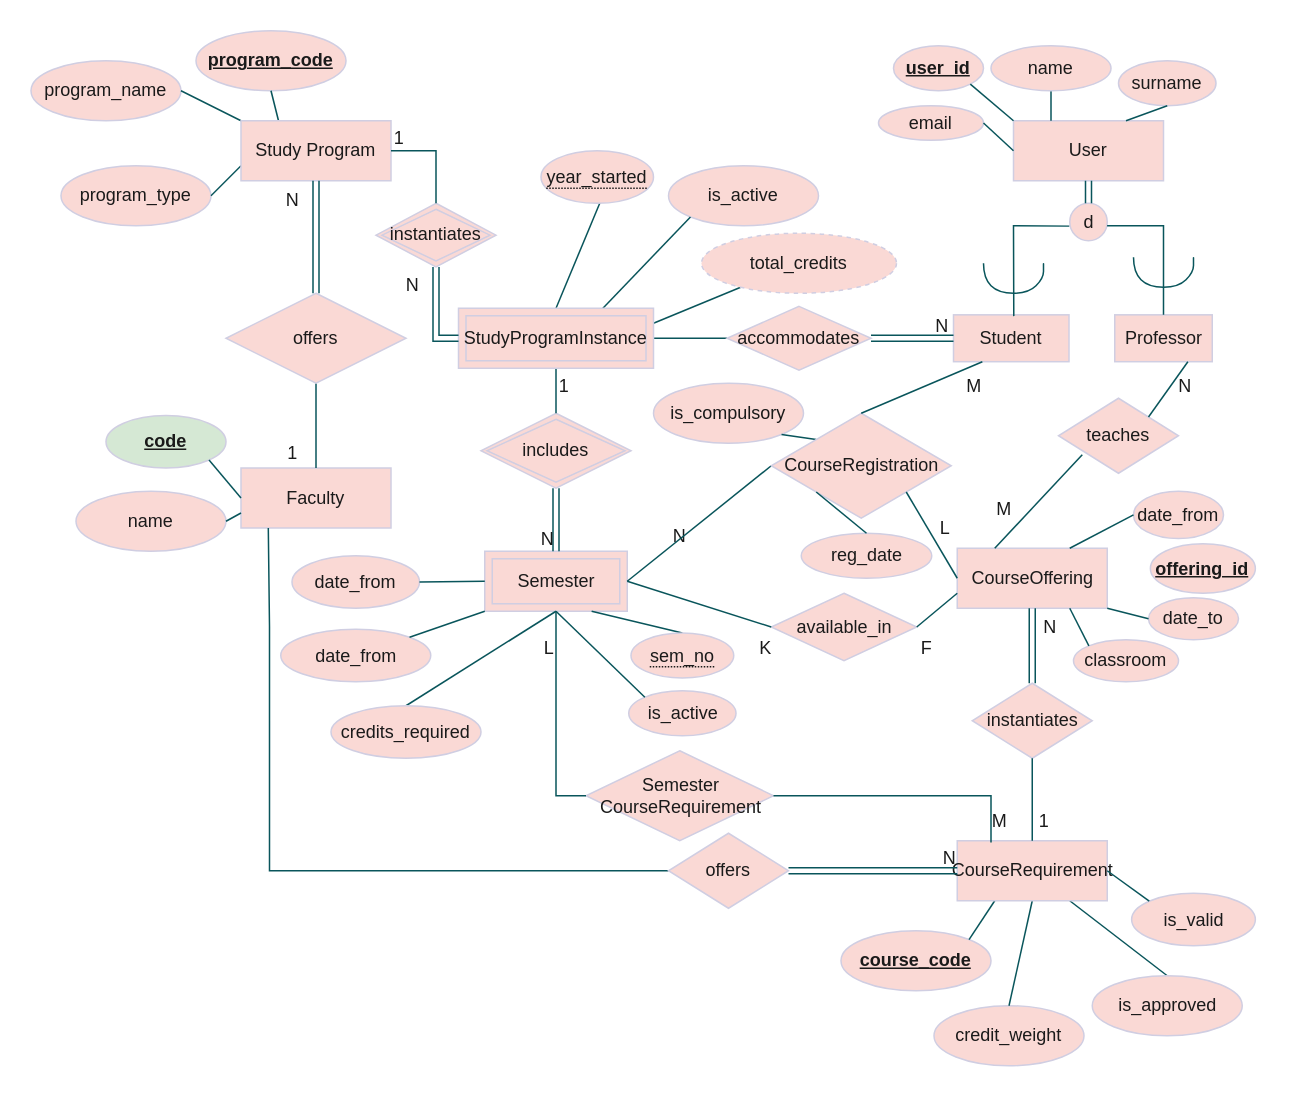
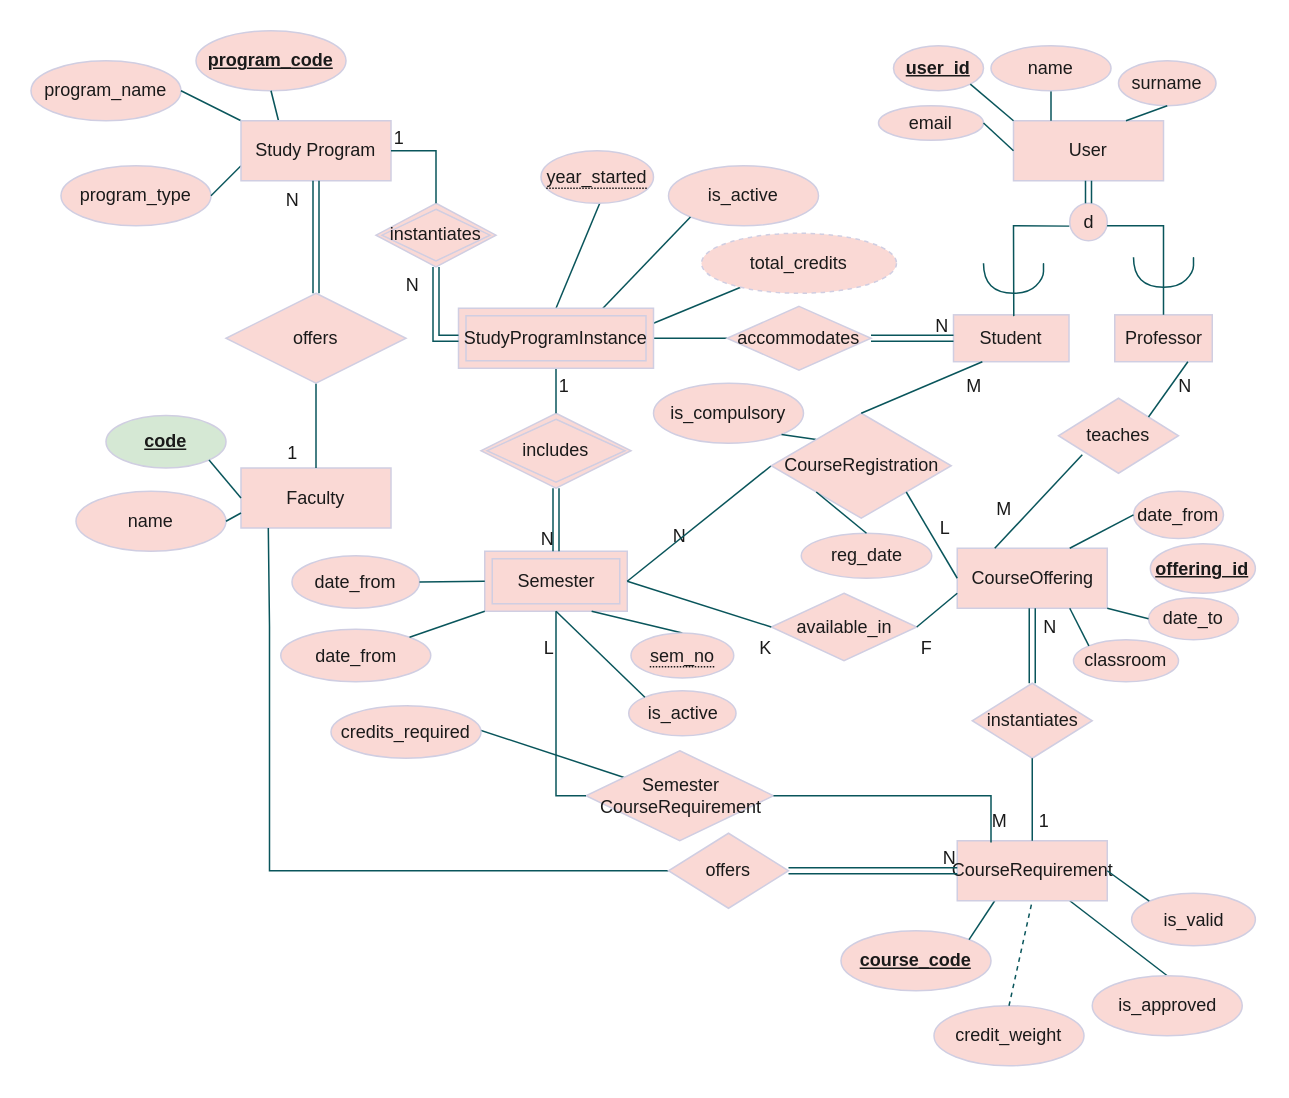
- <mxCell id="19" value="" style="endArrow=none;html=1;rounded=0;exitX=0.5;exitY=0;exitDx=0;exitDy=0;entryX=0.5;entryY=1;entryDx=0;entryDy=0;labelBackgroundColor=none;fontColor=default;strokeColor=#09555B;" parent="1" source="118" target="8" edge="1"><mxGeometry relative="1" as="geometry"><mxPoint x="259" y="475" as="sourcePoint" /><mxPoint x="120" y="425" as="targetPoint" /></mxGeometry></mxCell>
+ <mxCell id="19" value="" style="endArrow=none;html=1;rounded=0;exitX=0.5;exitY=0;exitDx=0;exitDy=0;labelBackgroundColor=none;fontColor=default;strokeColor=#09555B;" parent="1" source="118" target="108" edge="1"><mxGeometry relative="1" as="geometry"><mxPoint x="259" y="475" as="sourcePoint" /><mxPoint x="120" y="425" as="targetPoint" /></mxGeometry></mxCell>
- <mxCell id="34" value="" style="endArrow=none;html=1;rounded=0;exitX=0.5;exitY=0;exitDx=0;exitDy=0;entryX=0.5;entryY=1;entryDx=0;entryDy=0;labelBackgroundColor=none;fontColor=default;strokeColor=#09555B;" parent="1" source="22" target="52" edge="1"><mxGeometry relative="1" as="geometry"><mxPoint x="-54" y="420" as="sourcePoint" /><mxPoint x="0" y="395" as="targetPoint" /></mxGeometry></mxCell>
+ <mxCell id="34" value="" style="endArrow=none;html=1;rounded=0;exitX=0.5;exitY=0;exitDx=0;exitDy=0;entryX=0.5;entryY=1;entryDx=0;entryDy=0;labelBackgroundColor=none;fontColor=default;strokeColor=#09555B;dashed=1;" parent="1" source="22" target="52" edge="1"><mxGeometry relative="1" as="geometry"><mxPoint x="-54" y="420" as="sourcePoint" /><mxPoint x="0" y="395" as="targetPoint" /></mxGeometry></mxCell>
